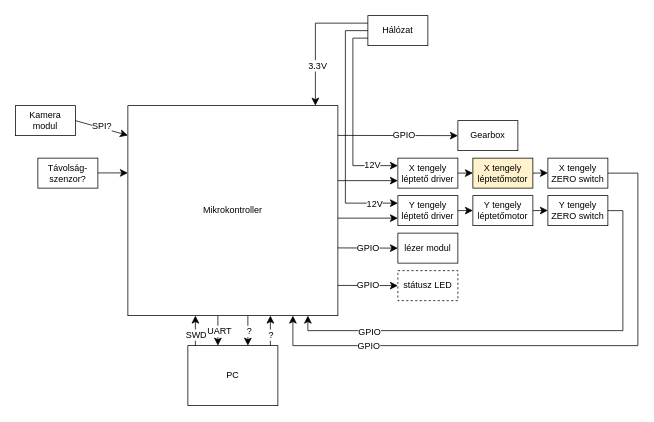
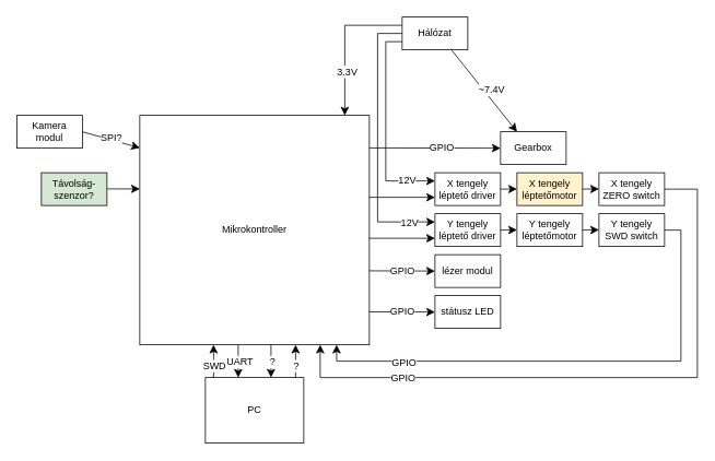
+ <mxCell id="39" value="" style="endArrow=classic;html=1;rounded=0;fontSize=12;startSize=8;endSize=8;entryX=0.25;entryY=0;entryDx=0;entryDy=0;exitX=0.75;exitY=1;exitDx=0;exitDy=0;" edge="1" parent="1" source="38" target="8"><mxGeometry width="50" height="50" relative="1" as="geometry"><mxPoint x="530" y="70" as="sourcePoint" /><mxPoint x="570" y="70" as="targetPoint" /></mxGeometry></mxCell>
+ <mxCell id="40" value="~7.4V" style="edgeLabel;html=1;align=center;verticalAlign=middle;resizable=0;points=[];fontSize=12;" vertex="1" connectable="0" parent="39"><mxGeometry x="0.223" y="2" relative="1" as="geometry"><mxPoint x="-2" y="-11" as="offset" /></mxGeometry></mxCell>
- <mxCell id="9" value="Távolság-szenzor?" style="rounded=0;whiteSpace=wrap;html=1;" vertex="1" parent="1"><mxGeometry x="50" y="210" width="80" height="40" as="geometry" /></mxCell>
+ <mxCell id="9" value="Távolság-szenzor?" style="rounded=0;whiteSpace=wrap;html=1;fillColor=#d5e8d4;" vertex="1" parent="1"><mxGeometry x="50" y="210" width="80" height="40" as="geometry" /></mxCell>
- <mxCell id="27" value="Y&amp;nbsp;tengely ZERO switch" style="rounded=0;whiteSpace=wrap;html=1;" vertex="1" parent="1"><mxGeometry x="730" y="260" width="80" height="40" as="geometry" /></mxCell>
+ <mxCell id="27" value="Y&amp;nbsp;tengely SWD switch" style="rounded=0;whiteSpace=wrap;html=1;" vertex="1" parent="1"><mxGeometry x="730" y="260" width="80" height="40" as="geometry" /></mxCell>
- <mxCell id="7" value="státusz LED" style="rounded=0;whiteSpace=wrap;html=1;dashed=1;" parent="1" vertex="1"><mxGeometry x="530" y="360" width="80" height="40" as="geometry" /></mxCell>
+ <mxCell id="7" value="státusz LED" style="rounded=0;whiteSpace=wrap;html=1;" parent="1" vertex="1"><mxGeometry x="530" y="360" width="80" height="40" as="geometry" /></mxCell>
